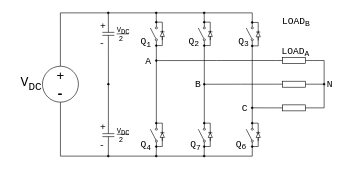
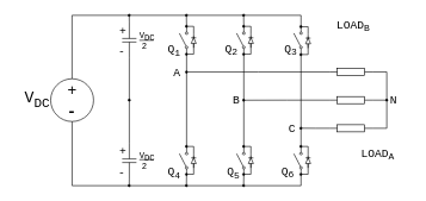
- <mxCell id="23" value="&lt;font style=&quot;font-size: 16px&quot; face=&quot;Courier New&quot;&gt;LOAD&lt;/font&gt;&lt;font style=&quot;font-size: 16px&quot; face=&quot;Courier New&quot;&gt;&lt;sub&gt;A&lt;/sub&gt;&lt;/font&gt;" style="text;html=1;resizable=0;points=[];autosize=1;align=center;verticalAlign=top;spacingTop=-4;fontSize=16;" parent="1" vertex="1"><mxGeometry x="462" y="72" width="60" height="20" as="geometry" /></mxCell>
+ <mxCell id="23" value="&lt;font style=&quot;font-size: 16px&quot; face=&quot;Courier New&quot;&gt;LOAD&lt;/font&gt;&lt;font style=&quot;font-size: 16px&quot; face=&quot;Courier New&quot;&gt;&lt;sub&gt;A&lt;/sub&gt;&lt;/font&gt;" style="text;html=1;resizable=0;points=[];autosize=1;align=center;verticalAlign=top;spacingTop=-4;fontSize=16;" parent="1" vertex="1"><mxGeometry x="497" y="202" width="60" height="20" as="geometry" /></mxCell>
- <mxCell id="50" value="&lt;font face=&quot;Courier New&quot;&gt;Q&lt;sub&gt;7&lt;/sub&gt;&lt;/font&gt;" style="text;html=1;resizable=0;points=[];autosize=1;align=left;verticalAlign=top;spacingTop=-4;fontSize=16;" parent="1" vertex="1"><mxGeometry x="315" y="227.5" width="30" height="20" as="geometry" /></mxCell>
+ <mxCell id="50" value="&lt;font face=&quot;Courier New&quot;&gt;Q&lt;sub&gt;5&lt;/sub&gt;&lt;/font&gt;" style="text;html=1;resizable=0;points=[];autosize=1;align=left;verticalAlign=top;spacingTop=-4;fontSize=16;" parent="1" vertex="1"><mxGeometry x="315" y="227.5" width="30" height="20" as="geometry" /></mxCell>
